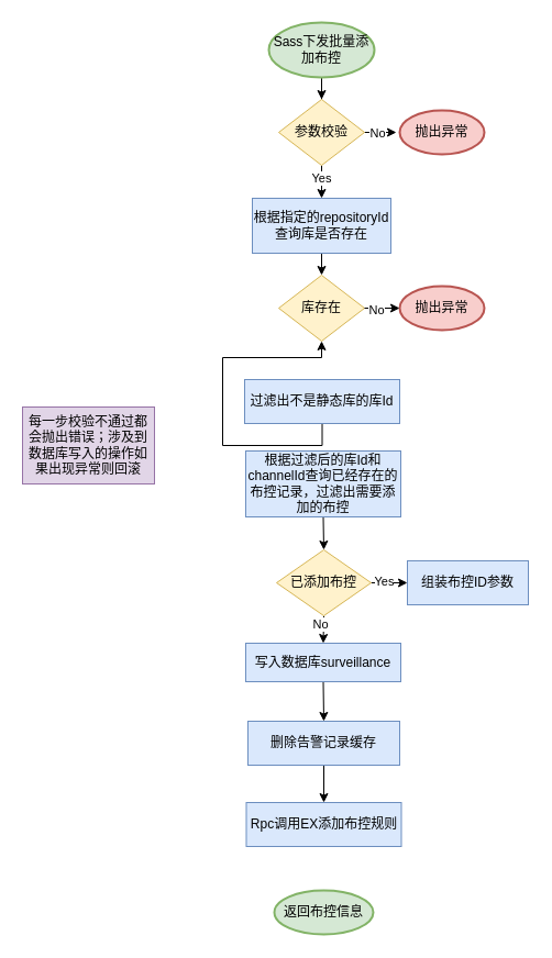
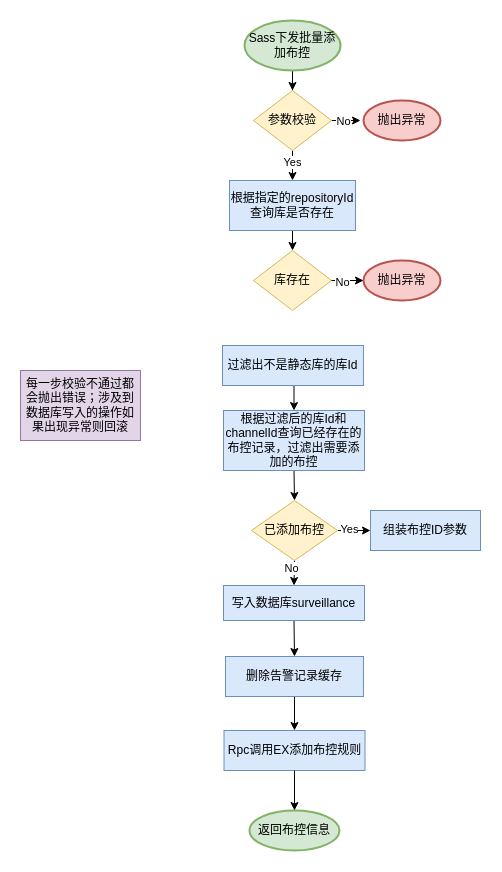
- <mxCell id="7" style="edgeStyle=orthogonalEdgeStyle;rounded=0;orthogonalLoop=1;jettySize=auto;html=1;exitX=0.5;exitY=1;exitDx=0;exitDy=0;" edge="1" parent="1" source="8" target="22"><mxGeometry relative="1" as="geometry" /></mxCell>
+ <mxCell id="7" style="edgeStyle=orthogonalEdgeStyle;rounded=0;orthogonalLoop=1;jettySize=auto;html=1;exitX=0.5;exitY=1;exitDx=0;exitDy=0;entryX=0.5;entryY=0;entryDx=0;entryDy=0;" edge="1" parent="1" source="8" target="10"><mxGeometry relative="1" as="geometry" /></mxCell>
+ <mxCell id="33" style="edgeStyle=orthogonalEdgeStyle;rounded=0;orthogonalLoop=1;jettySize=auto;html=1;exitX=0.5;exitY=1;exitDx=0;exitDy=0;entryX=0.5;entryY=0;entryDx=0;entryDy=0;entryPerimeter=0;" edge="1" parent="1" source="15" target="32"><mxGeometry relative="1" as="geometry" /></mxCell>
